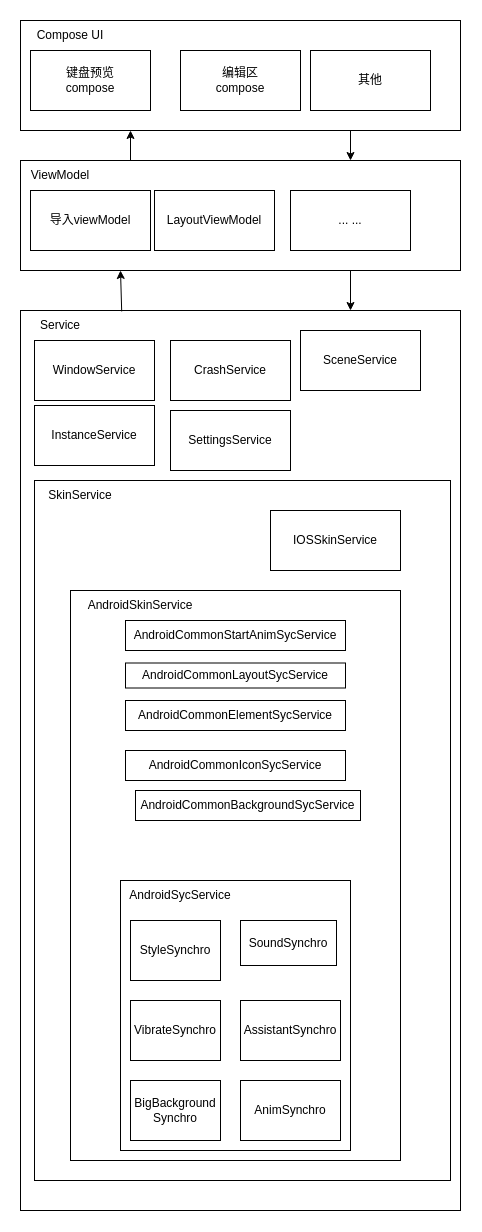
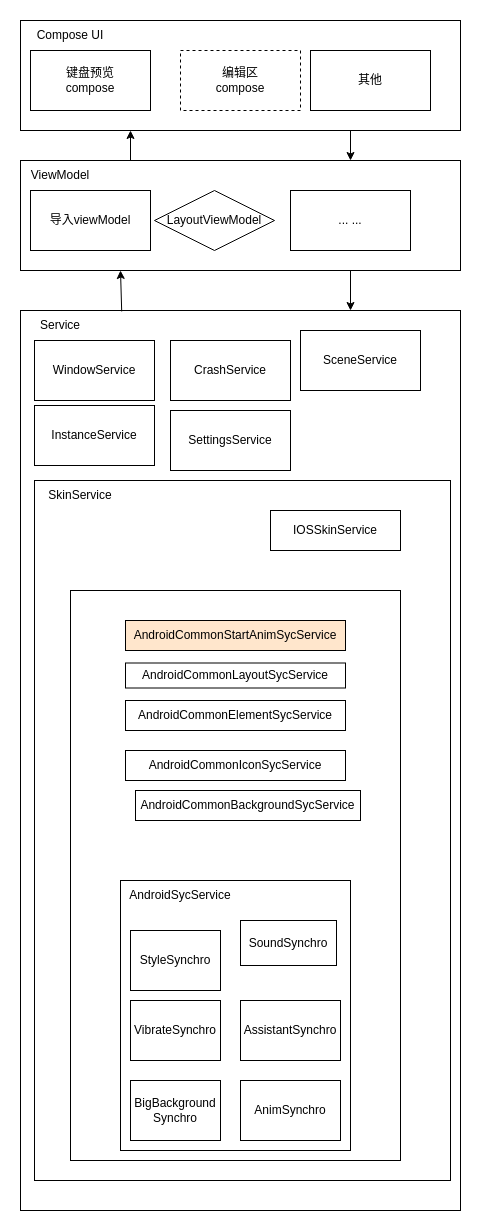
- <mxCell id="4" value="编辑区&lt;br&gt;compose" style="rounded=0;whiteSpace=wrap;html=1;" vertex="1" parent="1"><mxGeometry x="180" y="50" width="120" height="60" as="geometry" /></mxCell>
+ <mxCell id="4" value="编辑区&lt;br&gt;compose" style="rounded=0;whiteSpace=wrap;html=1;dashed=1;" vertex="1" parent="1"><mxGeometry x="180" y="50" width="120" height="60" as="geometry" /></mxCell>
- <mxCell id="9" value="LayoutViewModel" style="rounded=0;whiteSpace=wrap;html=1;" vertex="1" parent="1"><mxGeometry x="154" y="190" width="120" height="60" as="geometry" /></mxCell>
+ <mxCell id="9" value="LayoutViewModel" style="rhombus;whiteSpace=wrap;html=1;" vertex="1" parent="1"><mxGeometry x="154" y="190" width="120" height="60" as="geometry" /></mxCell>
- <mxCell id="21" value="IOSSkinService" style="rounded=0;whiteSpace=wrap;html=1;" vertex="1" parent="1"><mxGeometry x="270" y="510" width="130" height="60" as="geometry" /></mxCell>
+ <mxCell id="21" value="IOSSkinService" style="rounded=0;whiteSpace=wrap;html=1;" vertex="1" parent="1"><mxGeometry x="270" y="510" width="130" height="40" as="geometry" /></mxCell>
- <mxCell id="23" value="AndroidSkinService" style="text;html=1;strokeColor=none;fillColor=none;align=center;verticalAlign=middle;whiteSpace=wrap;rounded=0;" vertex="1" parent="1"><mxGeometry x="110" width="60" height="30" as="geometry" y="590" /></mxCell>
- <mxCell id="24" value="AndroidCommonStartAnimSycService" style="rounded=0;whiteSpace=wrap;html=1;" vertex="1" parent="1"><mxGeometry x="125" y="620" width="220" height="30" as="geometry" /></mxCell>
+ <mxCell id="24" value="AndroidCommonStartAnimSycService" style="rounded=0;whiteSpace=wrap;html=1;fillColor=#ffe6cc;" vertex="1" parent="1"><mxGeometry x="125" y="620" width="220" height="30" as="geometry" /></mxCell>
- <mxCell id="31" value="StyleSynchro" style="rounded=0;whiteSpace=wrap;html=1;" vertex="1" parent="1"><mxGeometry x="130" y="920" width="90" height="60" as="geometry" /></mxCell>
+ <mxCell id="31" value="StyleSynchro" style="rounded=0;whiteSpace=wrap;html=1;" vertex="1" parent="1"><mxGeometry x="130" y="930" width="90" height="60" as="geometry" /></mxCell>
